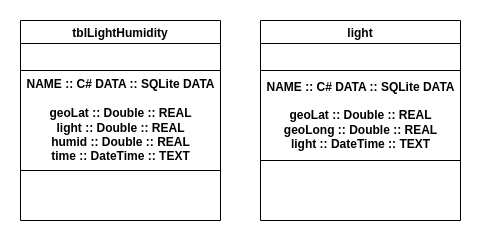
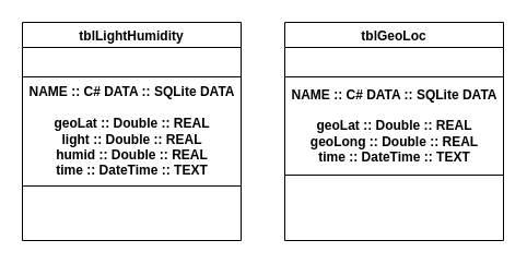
- <mxCell id="4" value="light" style="swimlane;" vertex="1" parent="1"><mxGeometry x="260" y="20" width="200" height="200" as="geometry" /></mxCell>
+ <mxCell id="4" value="tblGeoLoc" style="swimlane;" vertex="1" parent="1"><mxGeometry x="260" y="20" width="200" height="200" as="geometry" /></mxCell>
- <mxCell id="5" value="&lt;div&gt;NAME :: C# DATA :: SQLite DATA&lt;/div&gt;&lt;div&gt;&lt;br&gt;&lt;/div&gt;&lt;div&gt;geoLat :: Double :: REAL&lt;/div&gt;&lt;div&gt;geoLong :: Double :: REAL&lt;/div&gt;&lt;div&gt;light :: DateTime :: TEXT&lt;br&gt;&lt;/div&gt;" style="text;html=1;align=center;verticalAlign=middle;resizable=0;points=[];autosize=1;strokeColor=default;fillColor=none;fontStyle=1;rounded=0;" vertex="1" parent="4"><mxGeometry y="50" width="200" height="90" as="geometry" /></mxCell>
+ <mxCell id="5" value="&lt;div&gt;NAME :: C# DATA :: SQLite DATA&lt;/div&gt;&lt;div&gt;&lt;br&gt;&lt;/div&gt;&lt;div&gt;geoLat :: Double :: REAL&lt;/div&gt;&lt;div&gt;geoLong :: Double :: REAL&lt;/div&gt;&lt;div&gt;time :: DateTime :: TEXT&lt;br&gt;&lt;/div&gt;" style="text;html=1;align=center;verticalAlign=middle;resizable=0;points=[];autosize=1;strokeColor=default;fillColor=none;fontStyle=1;rounded=0;" vertex="1" parent="4"><mxGeometry y="50" width="200" height="90" as="geometry" /></mxCell>
